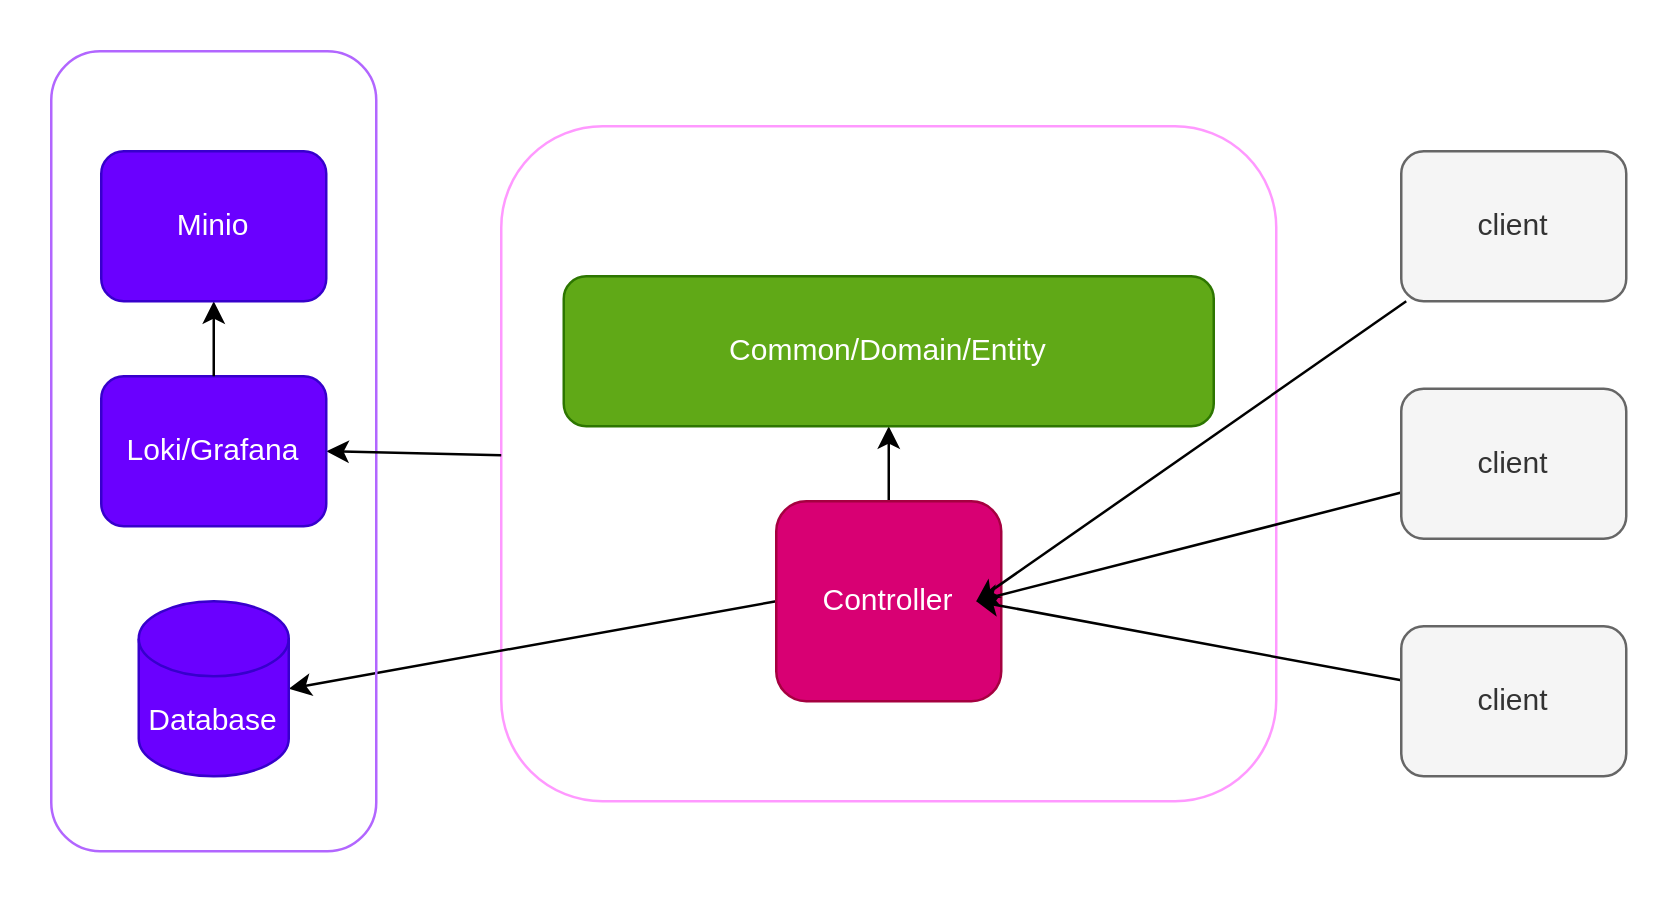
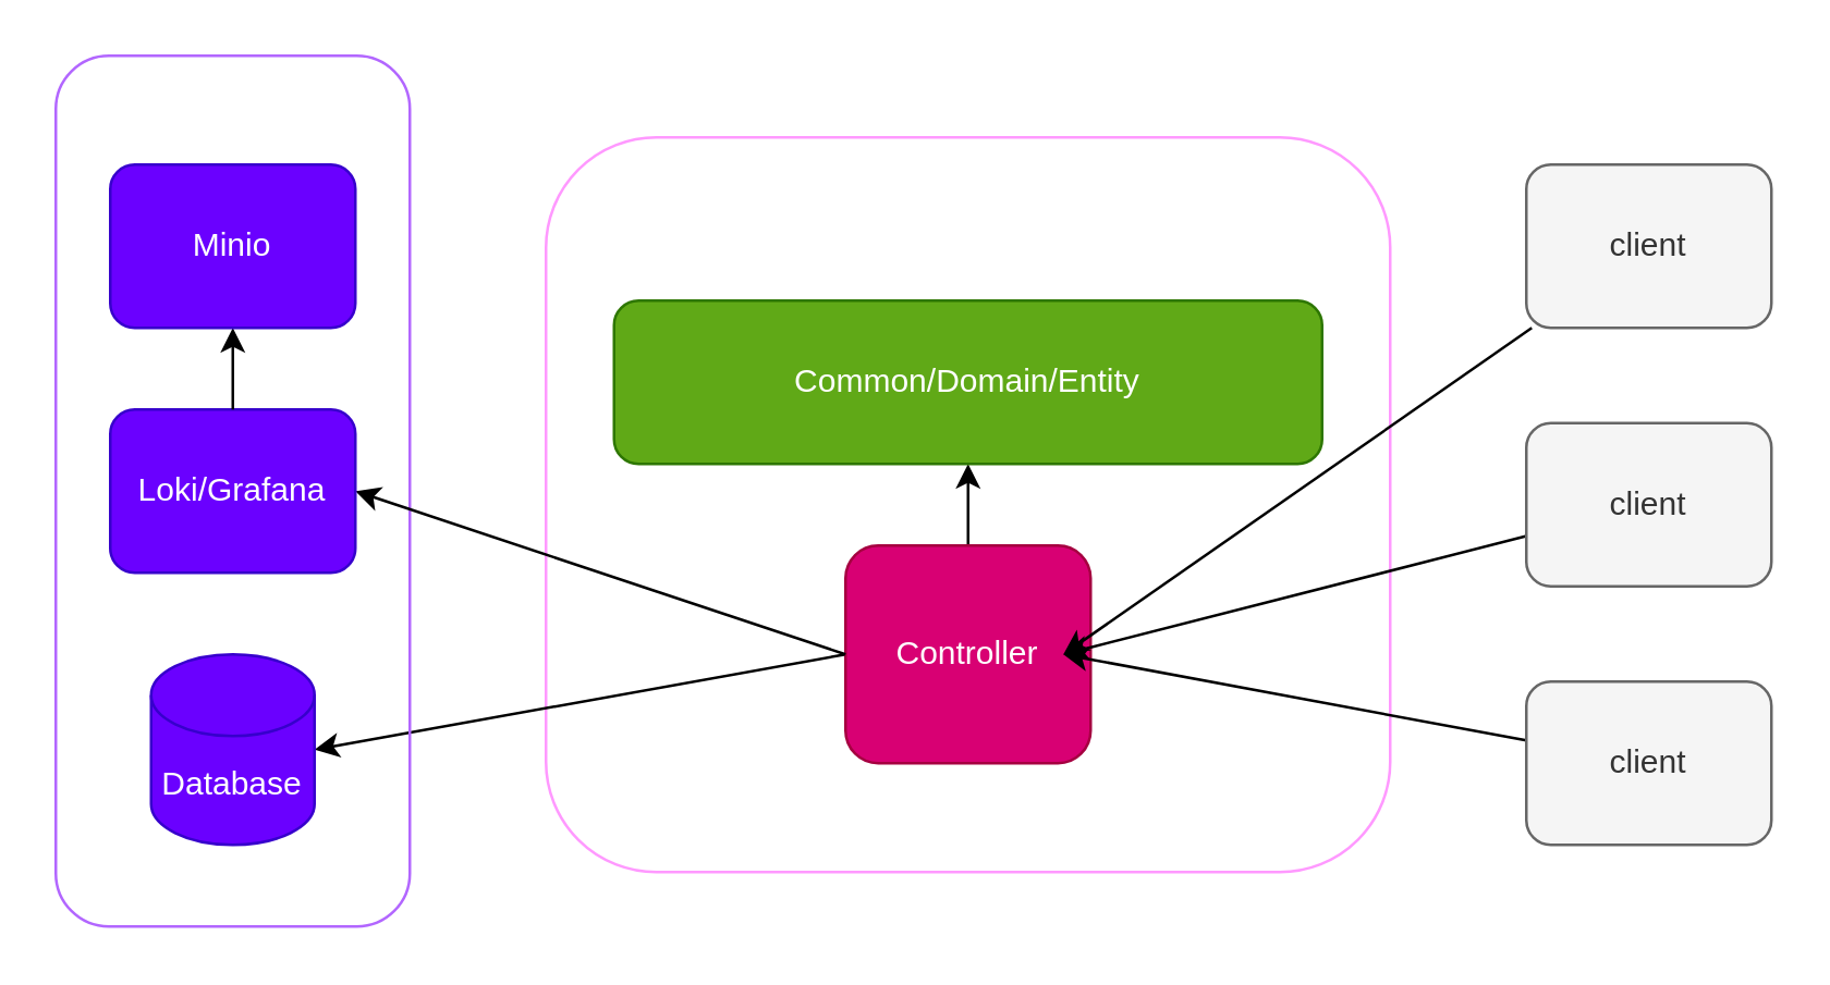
- <mxCell id="13" style="edgeStyle=none;html=1;startArrow=classic;startFill=1;endArrow=none;endFill=0;elbow=vertical;exitX=1;exitY=0.5;exitDx=0;exitDy=0;" edge="1" parent="1" source="14" target="2"><mxGeometry relative="1" as="geometry" /></mxCell>
+ <mxCell id="13" style="edgeStyle=none;html=1;entryX=0;entryY=0.5;entryDx=0;entryDy=0;startArrow=classic;startFill=1;endArrow=none;endFill=0;elbow=vertical;exitX=1;exitY=0.5;exitDx=0;exitDy=0;" edge="1" parent="1" source="14" target="5"><mxGeometry relative="1" as="geometry" /></mxCell>
